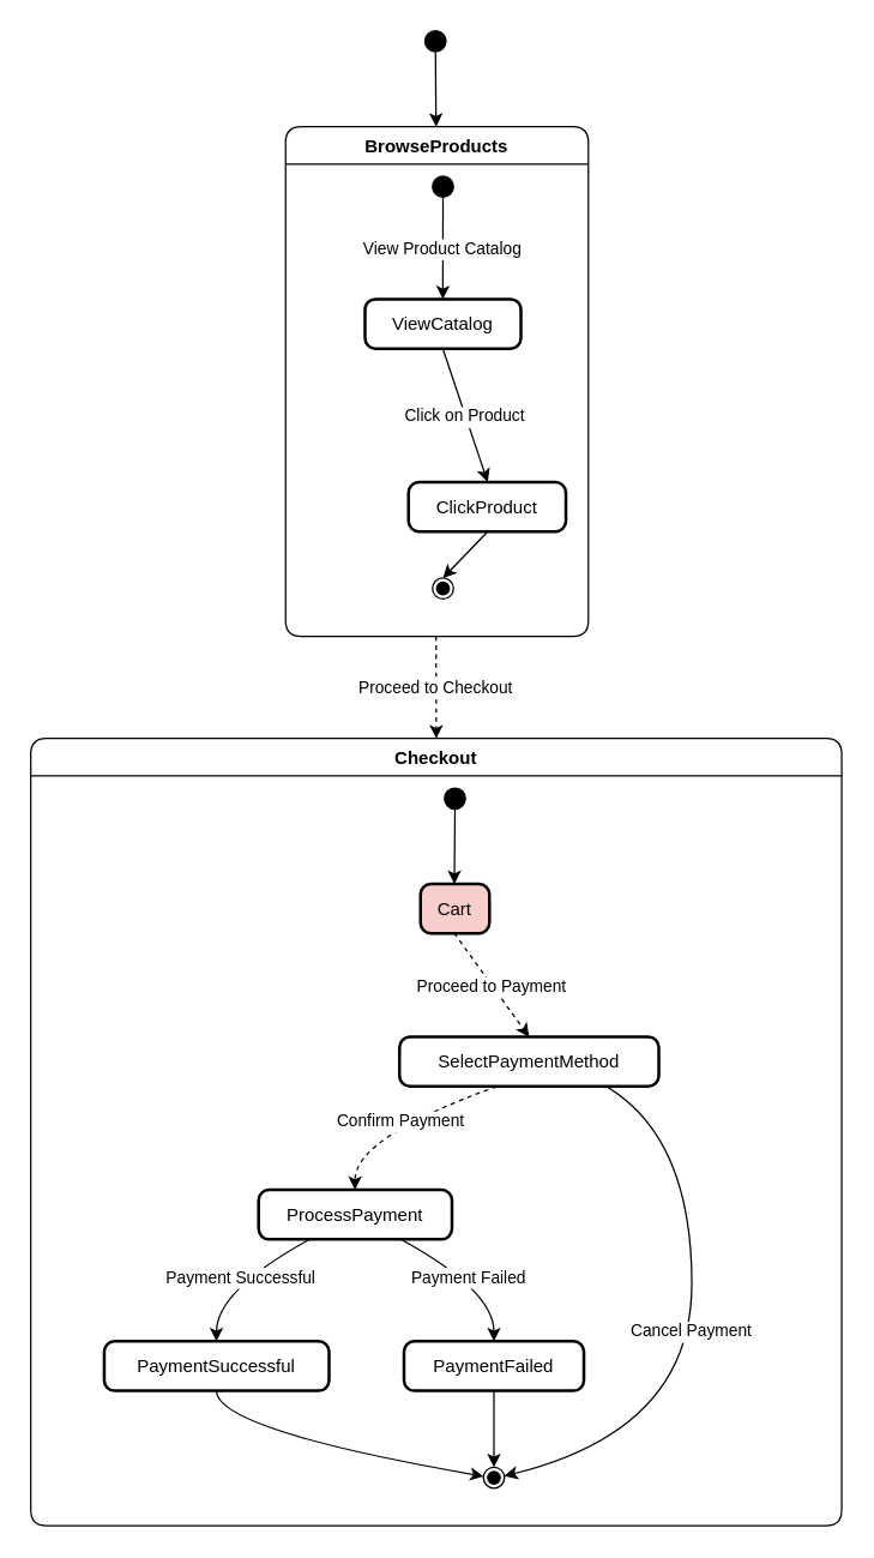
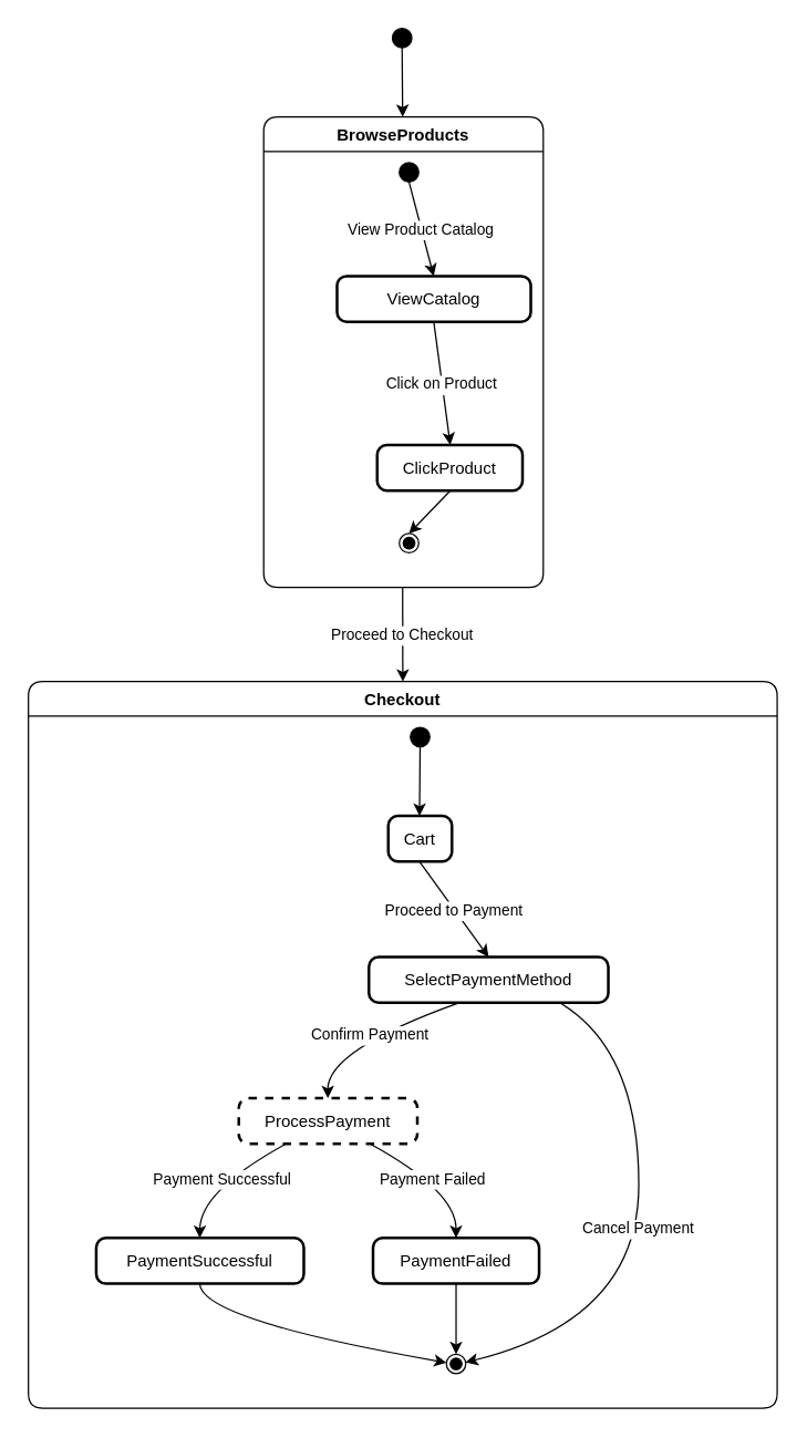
- <mxCell id="5" value="ViewCatalog" style="rounded=1;absoluteArcSize=1;arcSize=14;whiteSpace=wrap;strokeWidth=2;" vertex="1" parent="3"><mxGeometry x="53" y="115" width="104" height="33" as="geometry" /></mxCell>
+ <mxCell id="5" value="ViewCatalog" style="rounded=1;absoluteArcSize=1;arcSize=14;whiteSpace=wrap;strokeWidth=2;" vertex="1" parent="3"><mxGeometry x="53" y="115" width="140" height="33" as="geometry" /></mxCell>
- <mxCell id="28" value="Proceed to Checkout" style="curved=1;startArrow=none;exitX=0.497;exitY=0.999;entryX=0.5;entryY=1.09e-8;rounded=0;dashed=1;" edge="1" parent="1" source="3" target="11"><mxGeometry relative="1" as="geometry"><Array as="points" /></mxGeometry></mxCell>
+ <mxCell id="28" value="Proceed to Checkout" style="curved=1;startArrow=none;;exitX=0.497;exitY=0.999;entryX=0.5;entryY=1.09e-8;rounded=0;" edge="1" parent="1" source="3" target="11"><mxGeometry relative="1" as="geometry"><Array as="points" /></mxGeometry></mxCell>
- <mxCell id="13" value="Cart" style="rounded=1;absoluteArcSize=1;arcSize=14;whiteSpace=wrap;strokeWidth=2;fillColor=#f8cecc;" vertex="1" parent="11"><mxGeometry x="260" y="97" width="46" height="33" as="geometry" /></mxCell>
+ <mxCell id="13" value="Cart" style="rounded=1;absoluteArcSize=1;arcSize=14;whiteSpace=wrap;strokeWidth=2;" vertex="1" parent="11"><mxGeometry x="260" y="97" width="46" height="33" as="geometry" /></mxCell>
- <mxCell id="20" value="Proceed to Payment" style="curved=1;startArrow=none;exitX=0.491;exitY=1.012;entryX=0.5;entryY=-0.006;rounded=0;dashed=1;" edge="1" parent="11" source="13" target="14"><mxGeometry relative="1" as="geometry"><Array as="points" /></mxGeometry></mxCell>
+ <mxCell id="20" value="Proceed to Payment" style="curved=1;startArrow=none;;exitX=0.491;exitY=1.012;entryX=0.5;entryY=-0.006;rounded=0;" edge="1" parent="11" source="13" target="14"><mxGeometry relative="1" as="geometry"><Array as="points" /></mxGeometry></mxCell>
- <mxCell id="21" value="Confirm Payment" style="curved=1;startArrow=none;exitX=0.375;exitY=1.006;entryX=0.499;entryY=-0.012;rounded=0;dashed=1;" edge="1" parent="11" source="14" target="15"><mxGeometry relative="1" as="geometry"><Array as="points"><mxPoint x="216" y="266" /></Array></mxGeometry></mxCell>
+ <mxCell id="21" value="Confirm Payment" style="curved=1;startArrow=none;;exitX=0.375;exitY=1.006;entryX=0.499;entryY=-0.012;rounded=0;" edge="1" parent="11" source="14" target="15"><mxGeometry relative="1" as="geometry"><Array as="points"><mxPoint x="216" y="266" /></Array></mxGeometry></mxCell>
- <mxCell id="15" value="ProcessPayment" style="rounded=1;absoluteArcSize=1;arcSize=14;whiteSpace=wrap;strokeWidth=2;" vertex="1" parent="11"><mxGeometry x="152" y="301" width="129" height="33" as="geometry" /></mxCell>
+ <mxCell id="15" value="ProcessPayment" style="rounded=1;absoluteArcSize=1;arcSize=14;whiteSpace=wrap;strokeWidth=2;dashed=1;" vertex="1" parent="11"><mxGeometry x="152" y="301" width="129" height="33" as="geometry" /></mxCell>
